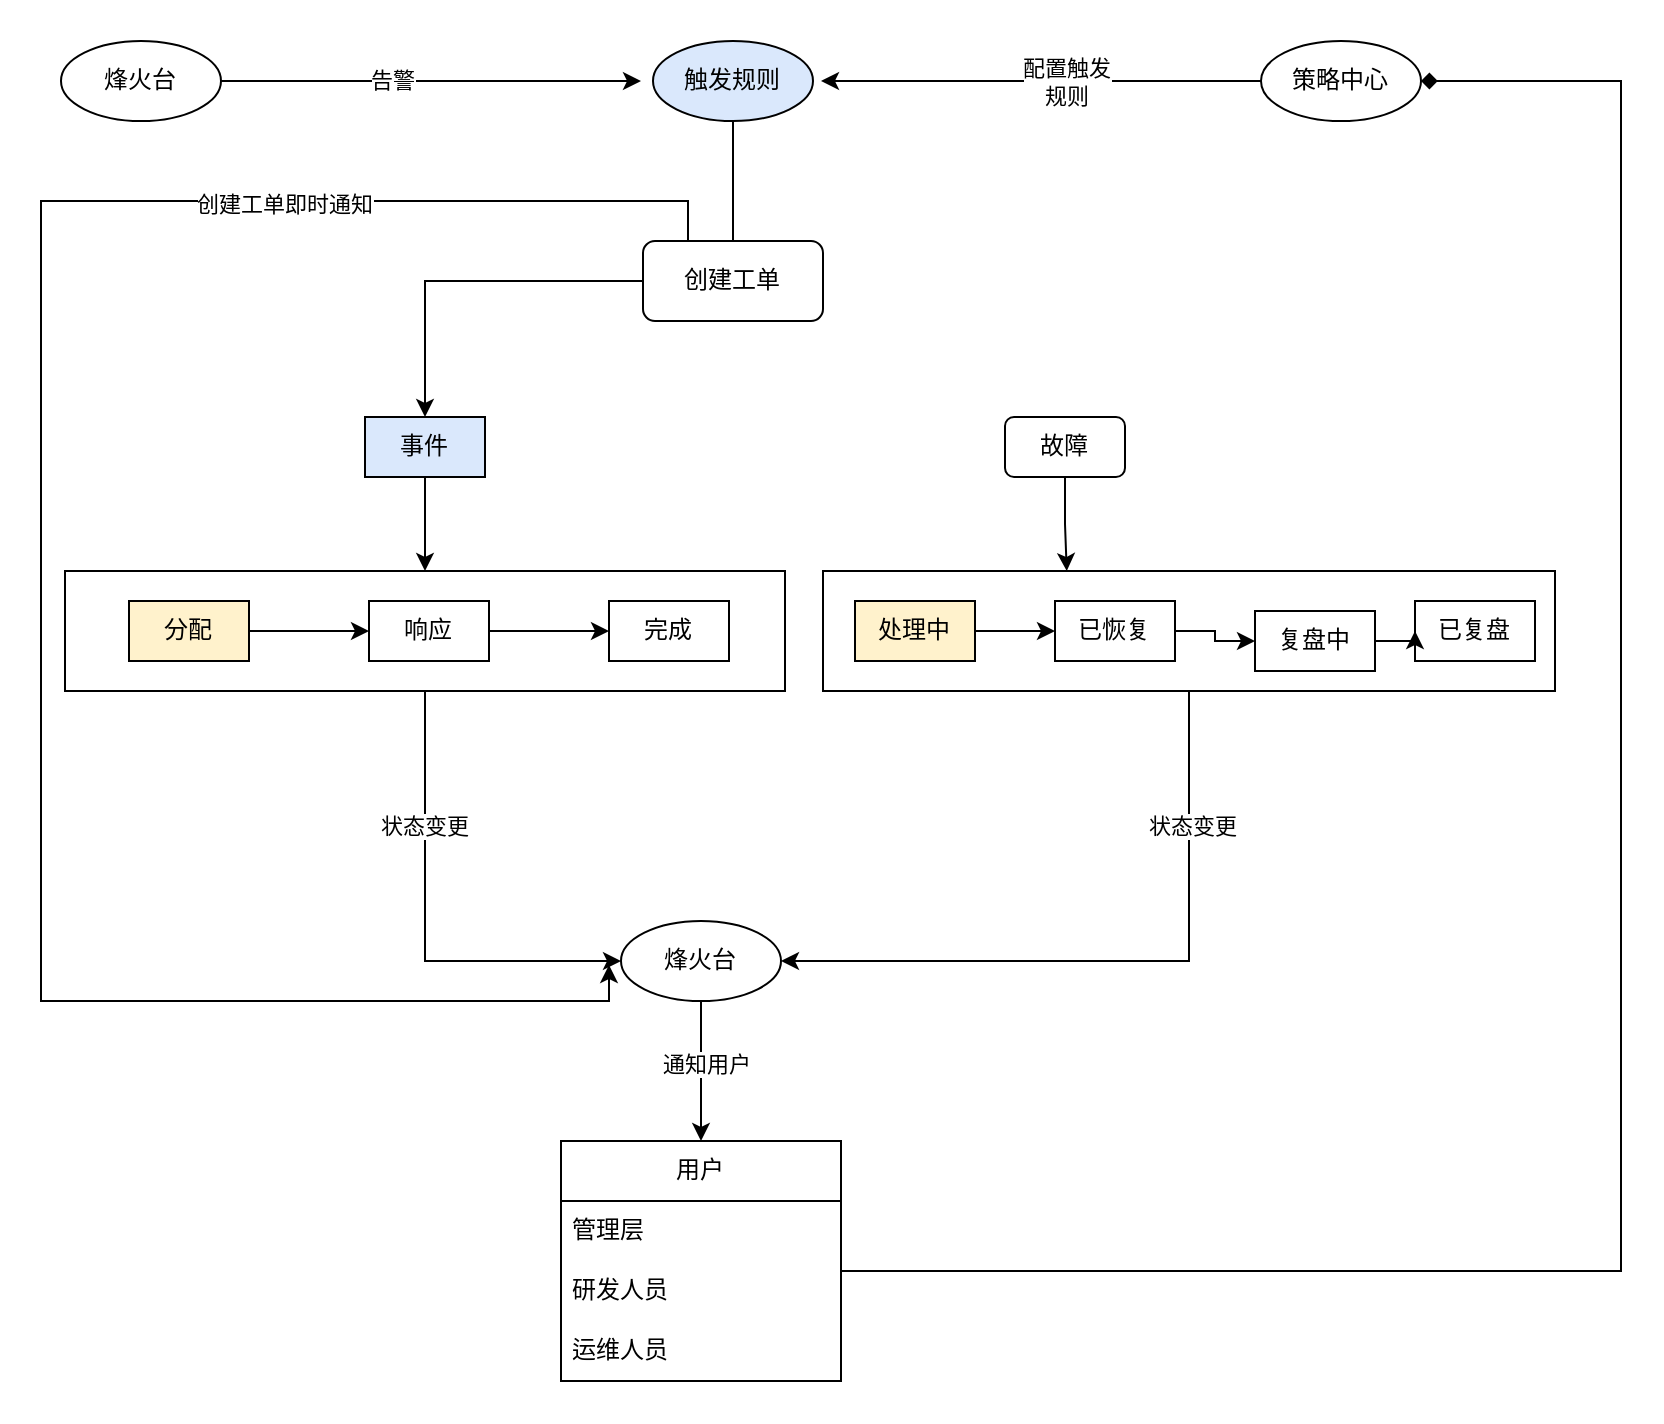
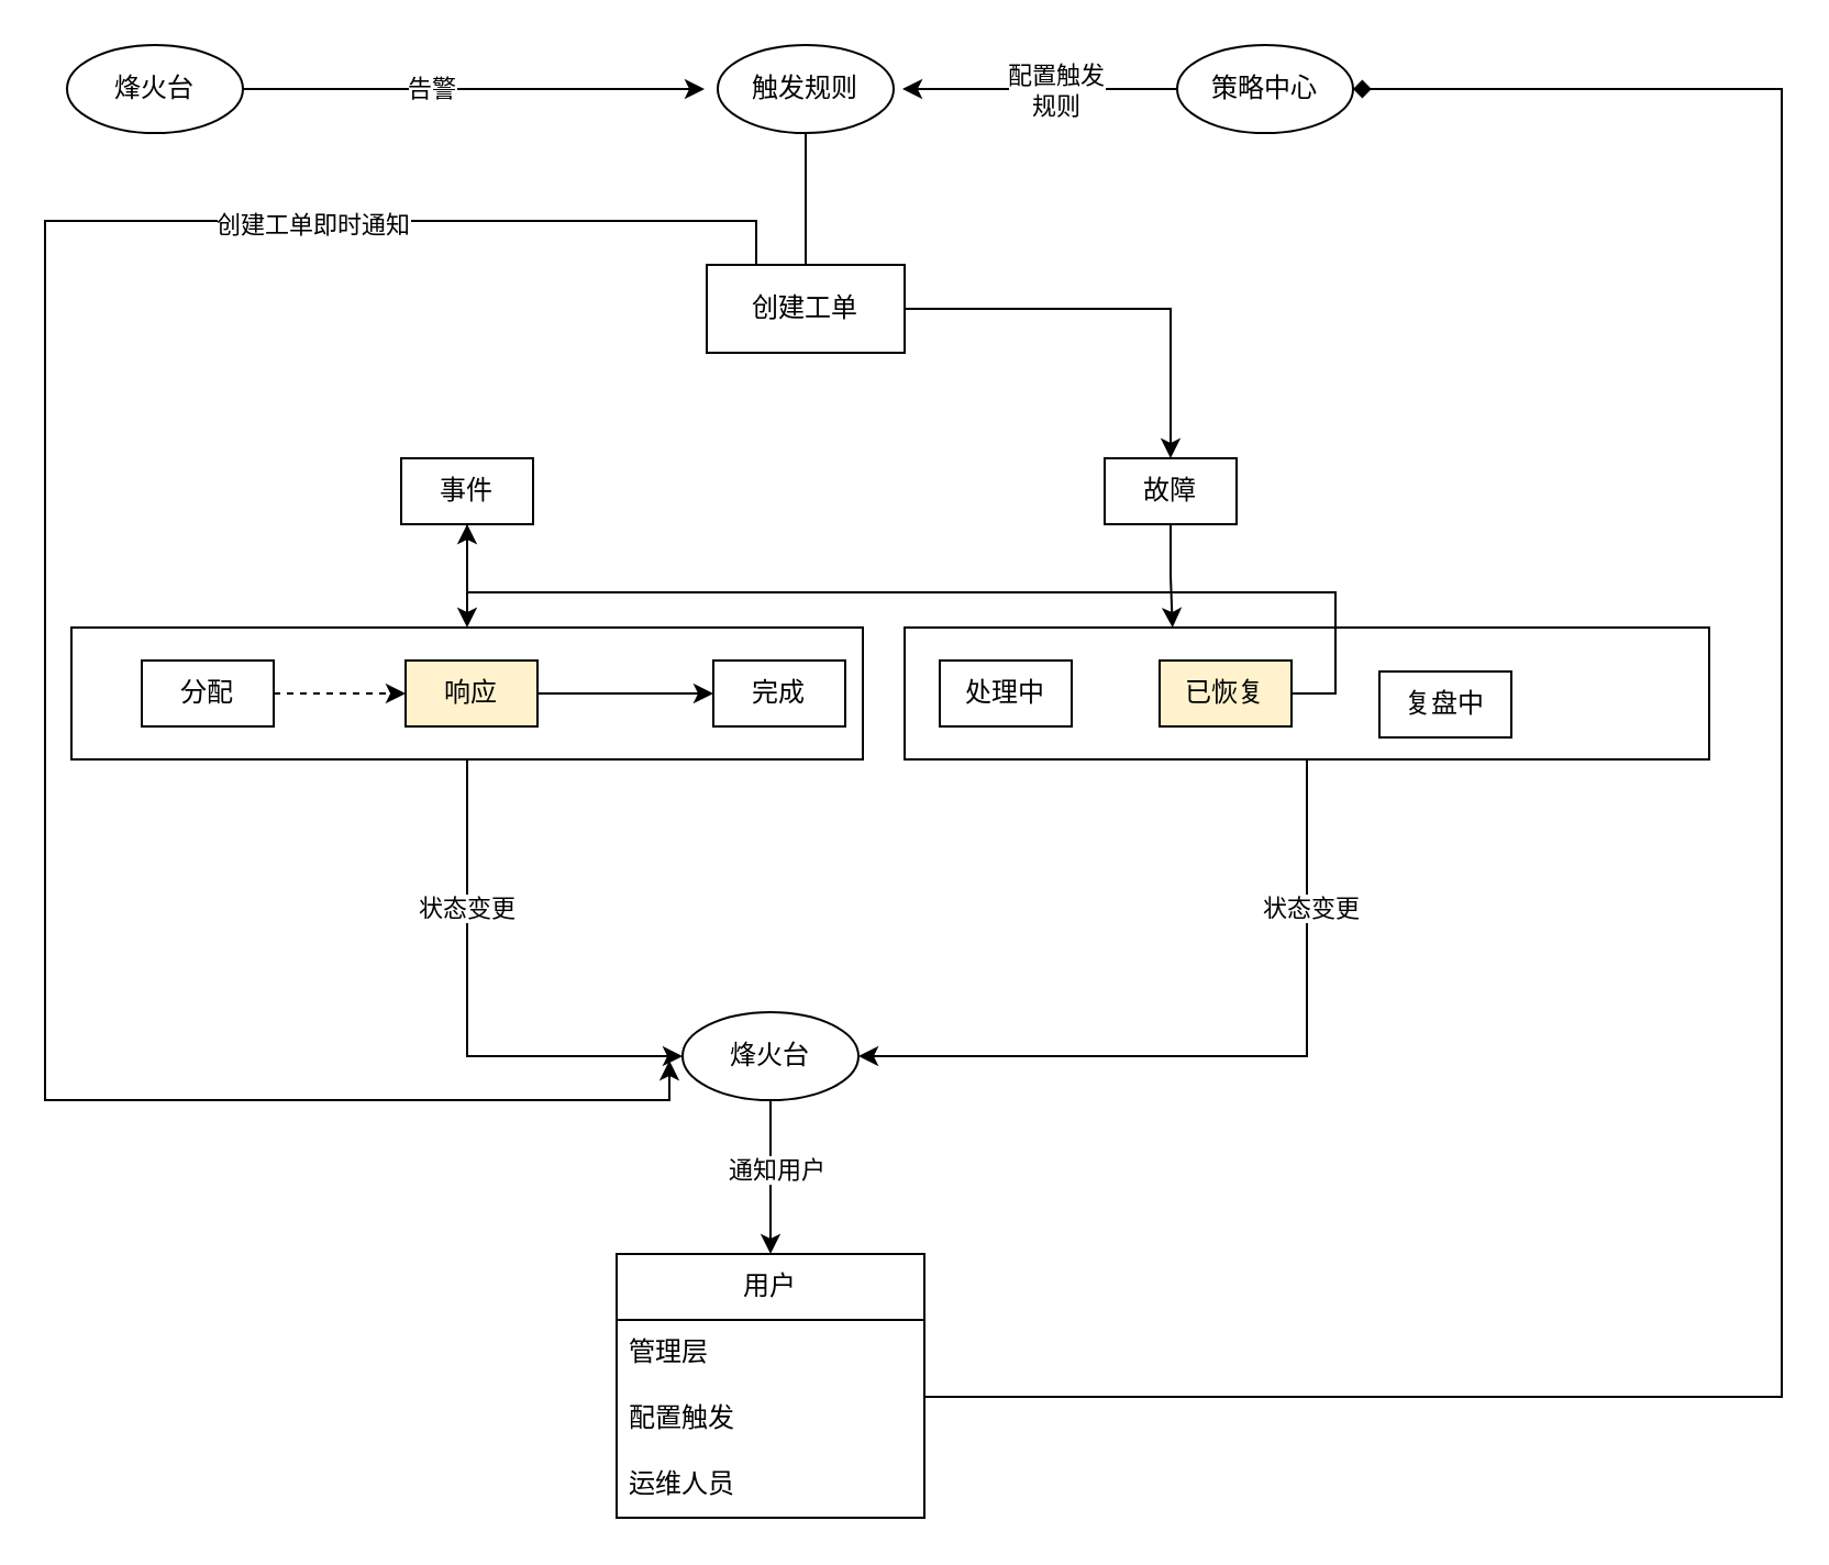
- <mxCell id="7" value="触发规则" style="ellipse;whiteSpace=wrap;html=1;fillColor=#dae8fc;" parent="1" vertex="1"><mxGeometry x="326" y="20" width="80" height="40" as="geometry" /></mxCell>
+ <mxCell id="7" value="触发规则" style="ellipse;whiteSpace=wrap;html=1;" parent="1" vertex="1"><mxGeometry x="326" y="20" width="80" height="40" as="geometry" /></mxCell>
- <mxCell id="18" value="策略中心" style="ellipse;whiteSpace=wrap;html=1;" parent="1" vertex="1"><mxGeometry x="630" y="20" width="80" height="40" as="geometry" /></mxCell>
+ <mxCell id="18" value="策略中心" style="ellipse;whiteSpace=wrap;html=1;" parent="1" vertex="1"><mxGeometry x="535" y="20" width="80" height="40" as="geometry" /></mxCell>
- <mxCell id="8" style="edgeStyle=orthogonalEdgeStyle;rounded=0;orthogonalLoop=1;jettySize=auto;html=1;exitX=0;exitY=0.5;exitDx=0;exitDy=0;" edge="1" parent="1" source="12" target="21"><mxGeometry relative="1" as="geometry" /></mxCell>
- <mxCell id="12" value="创建工单" style="rounded=1;whiteSpace=wrap;html=1;" parent="1" vertex="1"><mxGeometry x="321" y="120" width="90" height="40" as="geometry" /></mxCell>
+ <mxCell id="12" value="创建工单" style="whiteSpace=wrap;html=1;rounded=0;" parent="1" vertex="1"><mxGeometry x="321" y="120" width="90" height="40" as="geometry" /></mxCell>
+ <mxCell id="9" style="edgeStyle=orthogonalEdgeStyle;rounded=0;orthogonalLoop=1;jettySize=auto;html=1;exitX=1;exitY=0.5;exitDx=0;exitDy=0;entryX=0.5;entryY=0;entryDx=0;entryDy=0;" edge="1" parent="1" source="12" target="23"><mxGeometry relative="1" as="geometry" /></mxCell>
- <mxCell id="21" value="事件" style="rounded=0;whiteSpace=wrap;html=1;fillColor=#dae8fc;" vertex="1" parent="1"><mxGeometry x="182" y="208" width="60" height="30" as="geometry" /></mxCell>
+ <mxCell id="21" value="事件" style="rounded=0;whiteSpace=wrap;html=1;" vertex="1" parent="1"><mxGeometry x="182" y="208" width="60" height="30" as="geometry" /></mxCell>
- <mxCell id="23" value="故障" style="whiteSpace=wrap;html=1;rounded=1;" vertex="1" parent="1"><mxGeometry x="502" y="208" width="60" height="30" as="geometry" /></mxCell>
+ <mxCell id="23" value="故障" style="rounded=0;whiteSpace=wrap;html=1;" vertex="1" parent="1"><mxGeometry x="502" y="208" width="60" height="30" as="geometry" /></mxCell>
- <mxCell id="35" value="分配" style="rounded=0;whiteSpace=wrap;html=1;fillColor=#fff2cc;" vertex="1" parent="33"><mxGeometry x="32" y="15" width="60" height="30" as="geometry" /></mxCell>
+ <mxCell id="35" value="分配" style="rounded=0;whiteSpace=wrap;html=1;" vertex="1" parent="33"><mxGeometry x="32" y="15" width="60" height="30" as="geometry" /></mxCell>
- <mxCell id="38" style="edgeStyle=orthogonalEdgeStyle;rounded=0;orthogonalLoop=1;jettySize=auto;html=1;exitX=1;exitY=0.5;exitDx=0;exitDy=0;entryX=0;entryY=0.5;entryDx=0;entryDy=0;" edge="1" parent="33" source="35" target="36"><mxGeometry relative="1" as="geometry" /></mxCell>
+ <mxCell id="38" style="edgeStyle=orthogonalEdgeStyle;rounded=0;orthogonalLoop=1;jettySize=auto;html=1;exitX=1;exitY=0.5;exitDx=0;exitDy=0;entryX=0;entryY=0.5;entryDx=0;entryDy=0;dashed=1;" edge="1" parent="33" source="35" target="36"><mxGeometry relative="1" as="geometry" /></mxCell>
- <mxCell id="36" value="响应" style="rounded=0;whiteSpace=wrap;html=1;" vertex="1" parent="33"><mxGeometry x="152" y="15" width="60" height="30" as="geometry" /></mxCell>
+ <mxCell id="36" value="响应" style="rounded=0;whiteSpace=wrap;html=1;fillColor=#fff2cc;" vertex="1" parent="33"><mxGeometry x="152" y="15" width="60" height="30" as="geometry" /></mxCell>
- <mxCell id="37" value="完成" style="rounded=0;whiteSpace=wrap;html=1;" vertex="1" parent="33"><mxGeometry x="272" y="15" width="60" height="30" as="geometry" /></mxCell>
+ <mxCell id="37" value="完成" style="rounded=0;whiteSpace=wrap;html=1;" vertex="1" parent="33"><mxGeometry x="292" y="15" width="60" height="30" as="geometry" /></mxCell>
- <mxCell id="26" value="处理中" style="rounded=0;whiteSpace=wrap;html=1;fillColor=#fff2cc;" vertex="1" parent="24"><mxGeometry x="16" y="15" width="60" height="30" as="geometry" /></mxCell>
+ <mxCell id="26" value="处理中" style="rounded=0;whiteSpace=wrap;html=1;" vertex="1" parent="24"><mxGeometry x="16" y="15" width="60" height="30" as="geometry" /></mxCell>
- <mxCell id="30" style="edgeStyle=orthogonalEdgeStyle;rounded=0;orthogonalLoop=1;jettySize=auto;html=1;exitX=1;exitY=0.5;exitDx=0;exitDy=0;entryX=0;entryY=0.5;entryDx=0;entryDy=0;" edge="1" parent="24" source="26" target="27"><mxGeometry relative="1" as="geometry" /></mxCell>
- <mxCell id="27" value="已恢复" style="rounded=0;whiteSpace=wrap;html=1;" vertex="1" parent="24"><mxGeometry x="116" y="15" width="60" height="30" as="geometry" /></mxCell>
+ <mxCell id="27" value="已恢复" style="rounded=0;whiteSpace=wrap;html=1;fillColor=#fff2cc;" vertex="1" parent="24"><mxGeometry x="116" y="15" width="60" height="30" as="geometry" /></mxCell>
- <mxCell id="29" value="已复盘" style="rounded=0;whiteSpace=wrap;html=1;" vertex="1" parent="24"><mxGeometry x="296" y="15" width="60" height="30" as="geometry" /></mxCell>
- <mxCell id="31" style="edgeStyle=orthogonalEdgeStyle;rounded=0;orthogonalLoop=1;jettySize=auto;html=1;exitX=1;exitY=0.5;exitDx=0;exitDy=0;entryX=0;entryY=0.5;entryDx=0;entryDy=0;" edge="1" parent="24" source="27" target="28"><mxGeometry relative="1" as="geometry" /></mxCell>
+ <mxCell id="31" style="edgeStyle=orthogonalEdgeStyle;rounded=0;orthogonalLoop=1;jettySize=auto;html=1;exitX=1;exitY=0.5;exitDx=0;exitDy=0;" edge="1" parent="24" source="27" target="21"><mxGeometry relative="1" as="geometry" /></mxCell>
- <mxCell id="32" style="edgeStyle=orthogonalEdgeStyle;rounded=0;orthogonalLoop=1;jettySize=auto;html=1;exitX=1;exitY=0.5;exitDx=0;exitDy=0;entryX=0;entryY=0.5;entryDx=0;entryDy=0;" edge="1" parent="24" source="28" target="29"><mxGeometry relative="1" as="geometry" /></mxCell>
- <mxCell id="4" value="研发人员" style="text;strokeColor=none;fillColor=none;align=left;verticalAlign=middle;spacingLeft=4;spacingRight=4;overflow=hidden;points=[[0,0.5],[1,0.5]];portConstraint=eastwest;rotatable=0;whiteSpace=wrap;html=1;" parent="2" vertex="1"><mxGeometry y="60" width="140" height="30" as="geometry" /></mxCell>
+ <mxCell id="4" value="配置触发" style="text;strokeColor=none;fillColor=none;align=left;verticalAlign=middle;spacingLeft=4;spacingRight=4;overflow=hidden;points=[[0,0.5],[1,0.5]];portConstraint=eastwest;rotatable=0;whiteSpace=wrap;html=1;" parent="2" vertex="1"><mxGeometry y="60" width="140" height="30" as="geometry" /></mxCell>
